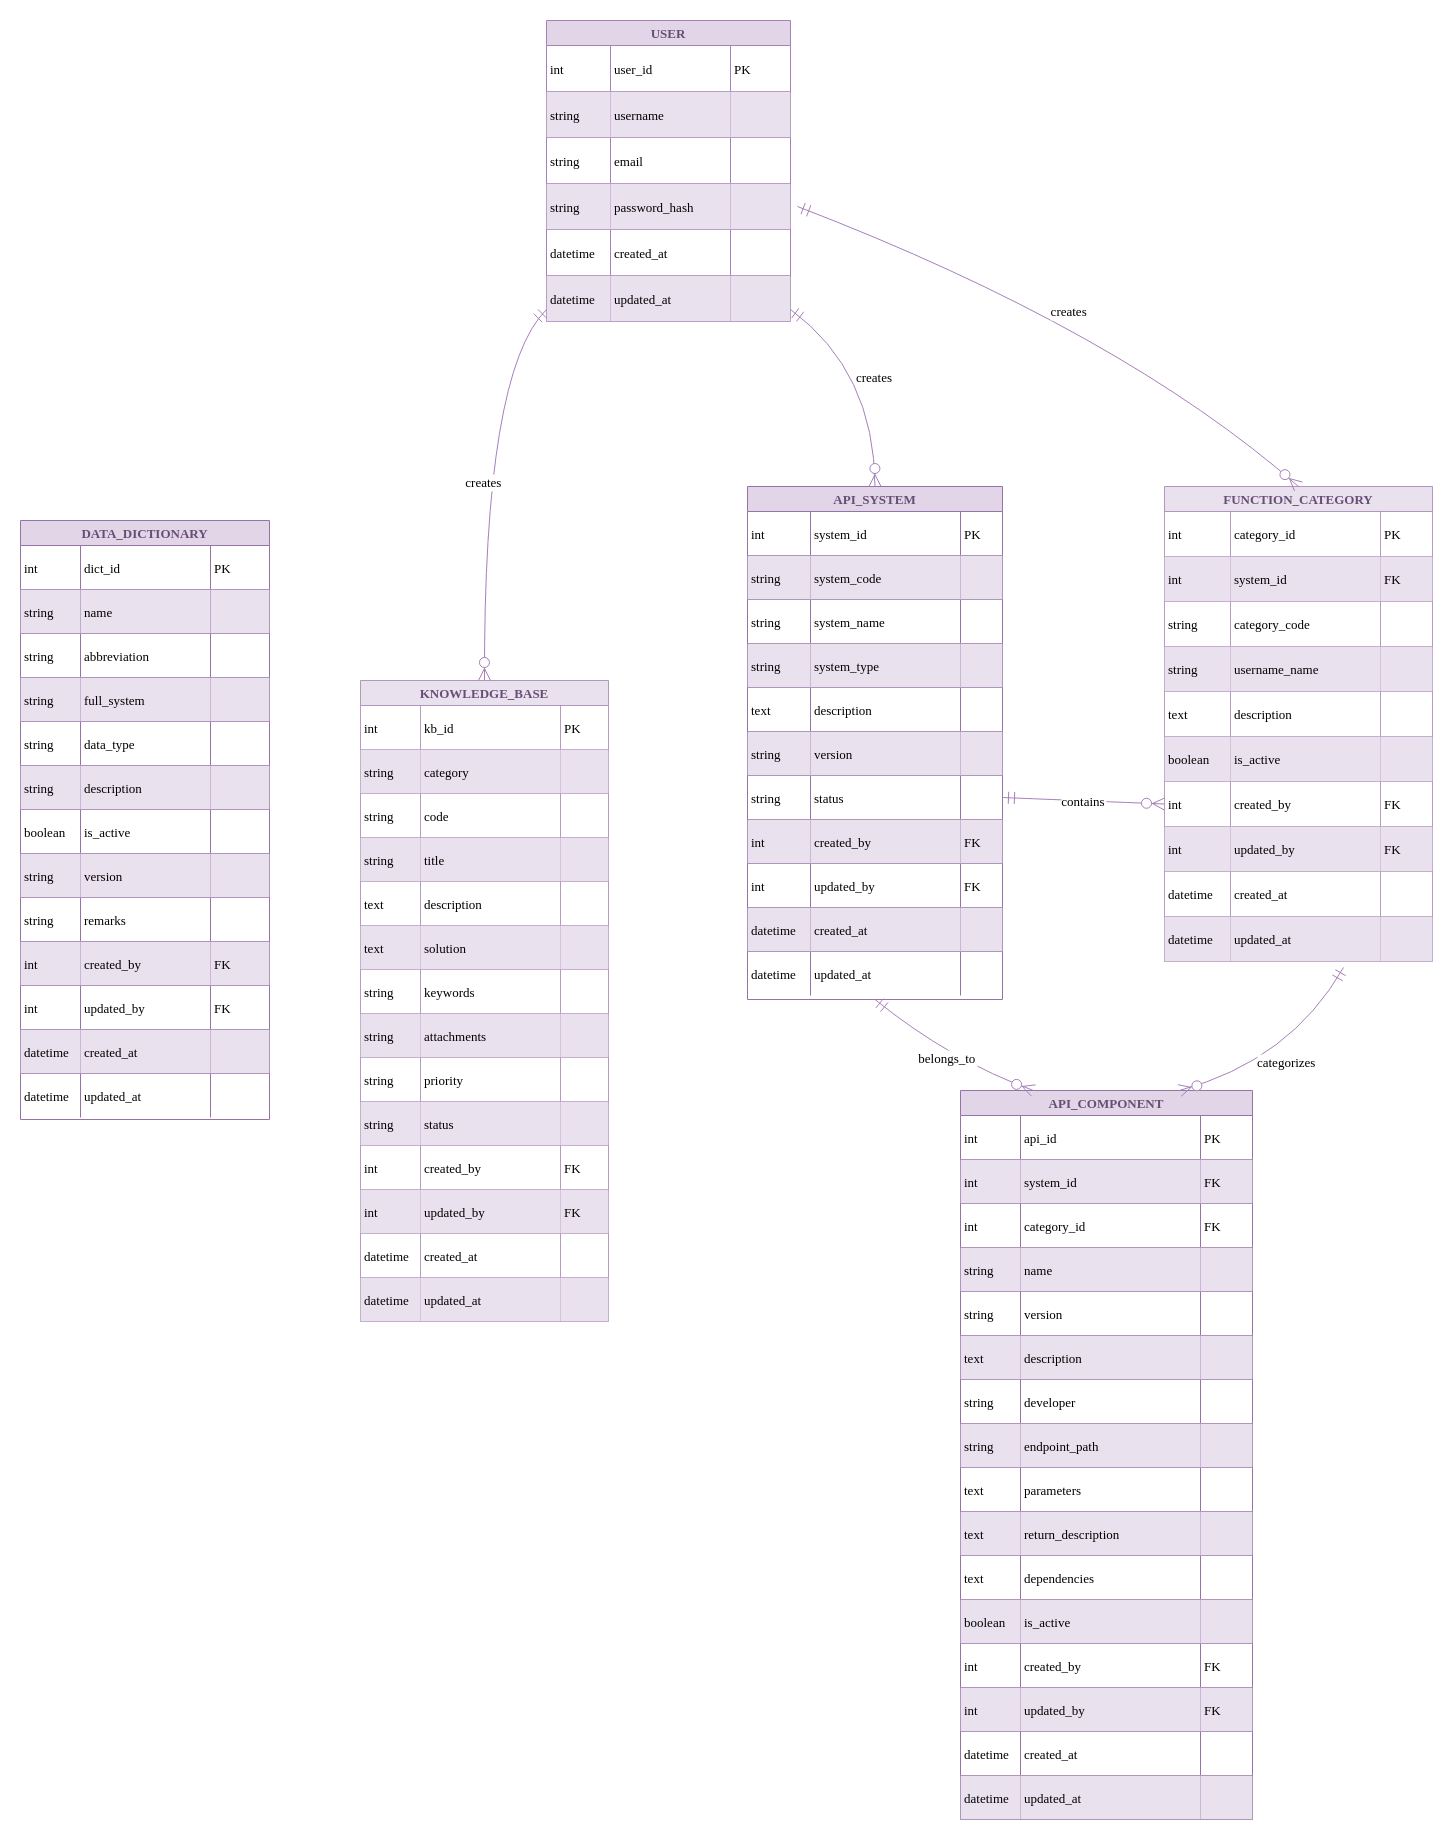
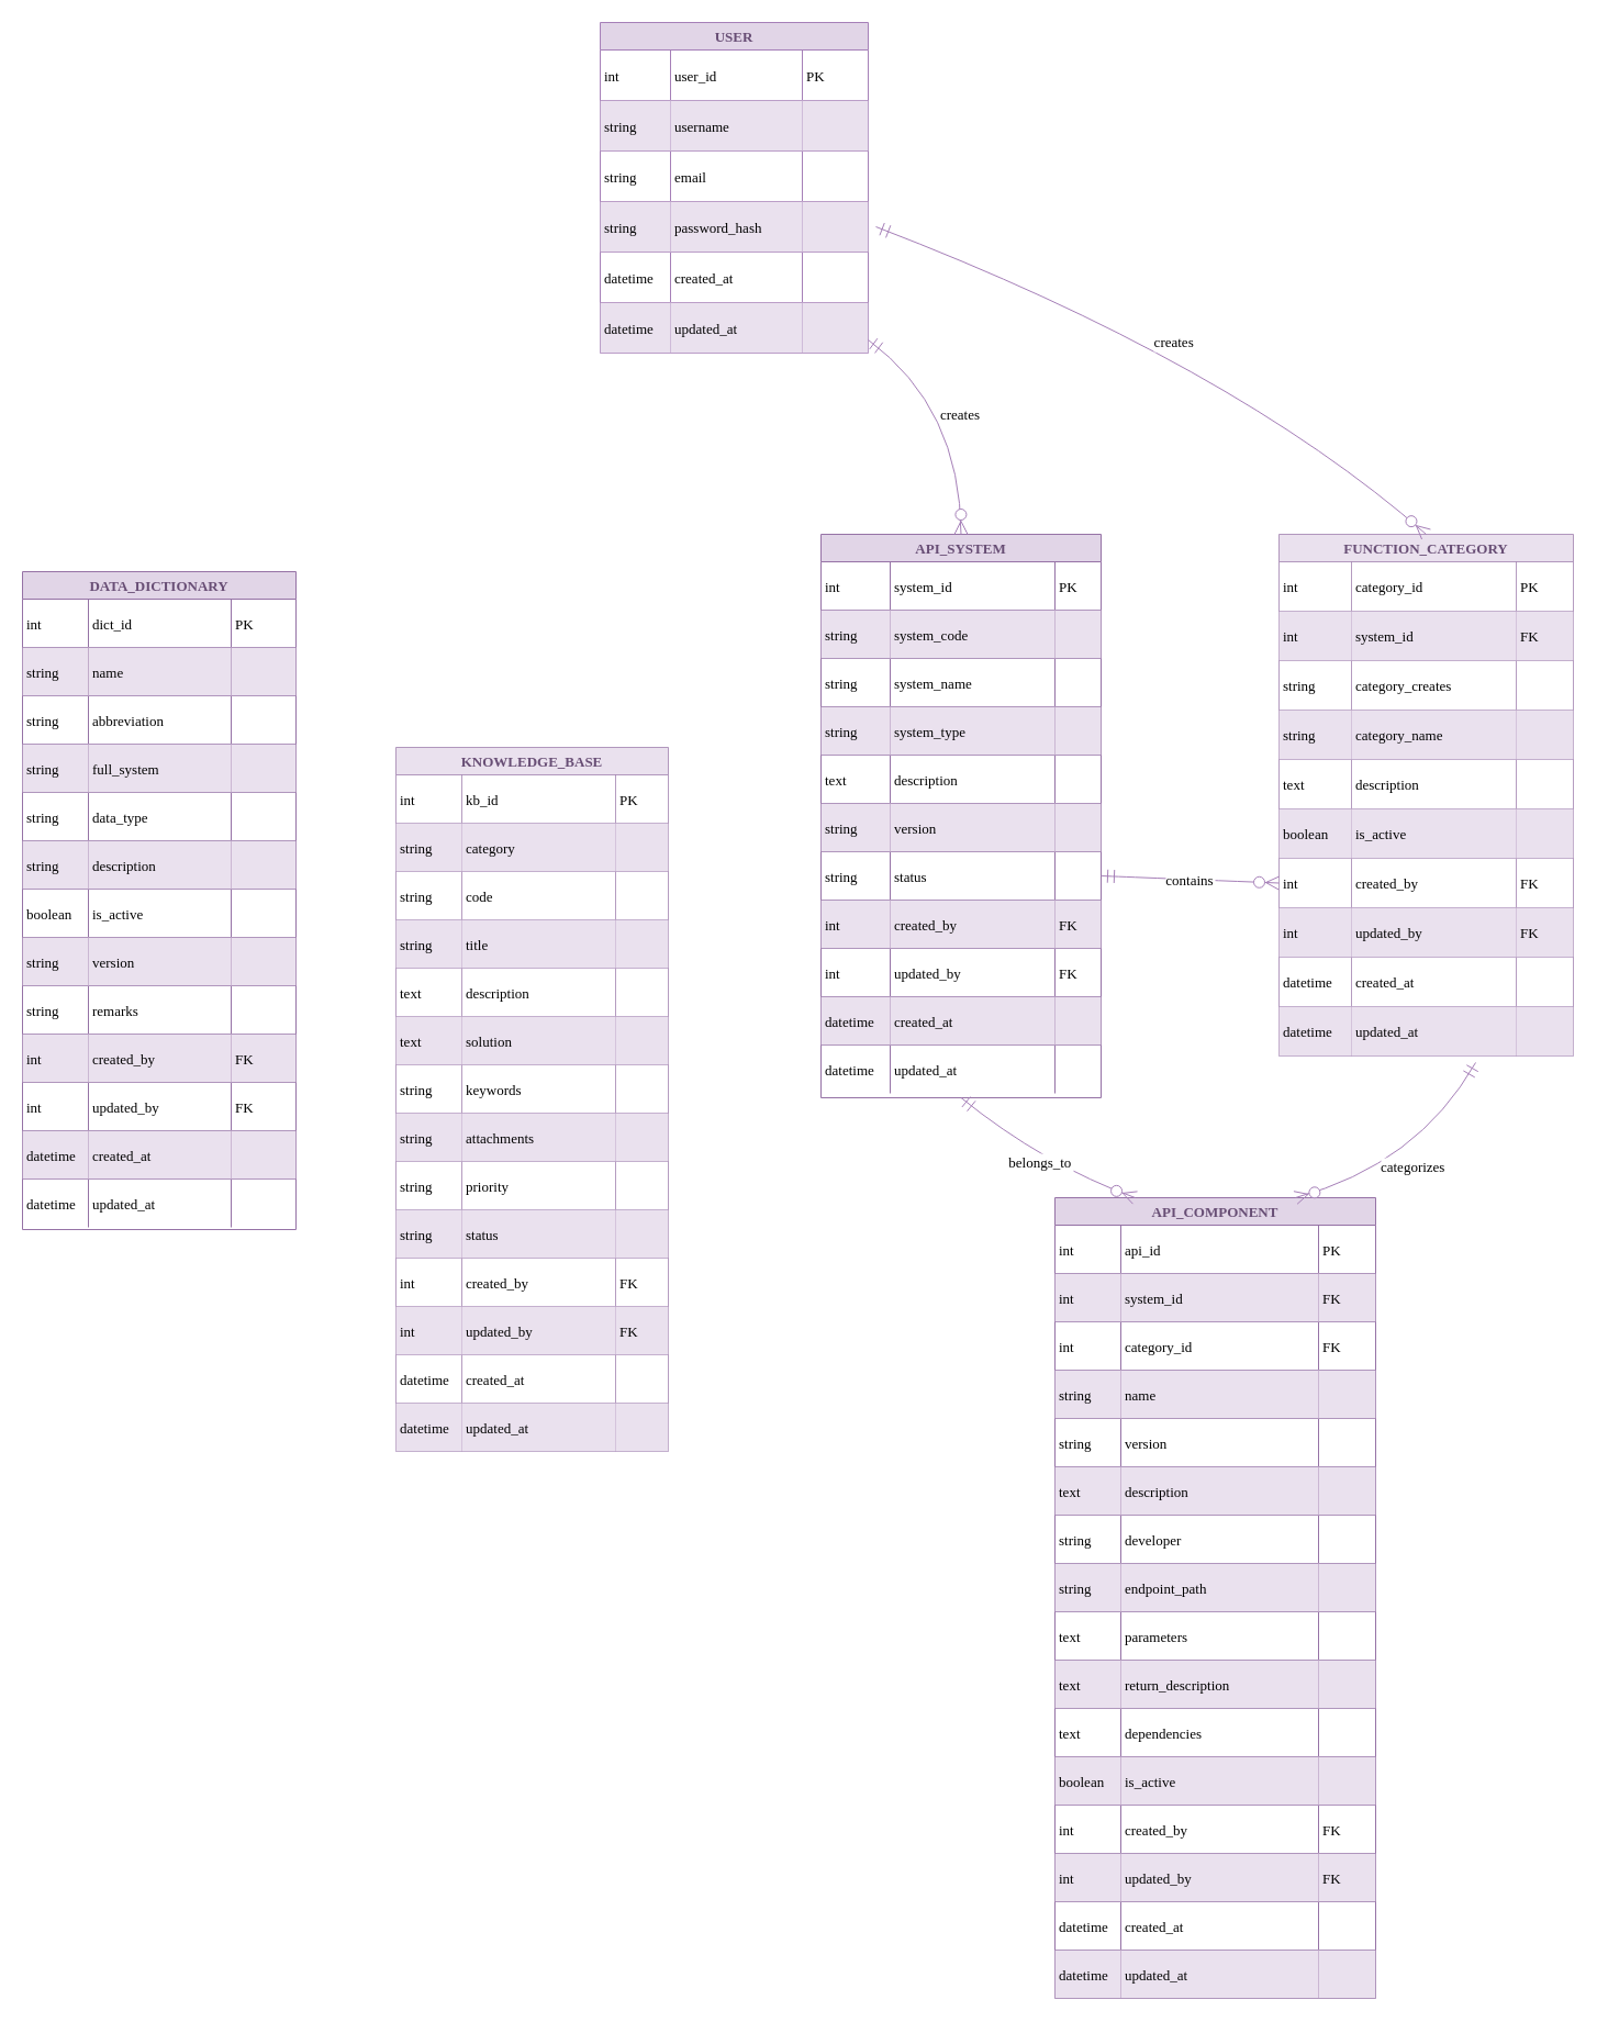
- <mxCell id="288" value="creates" style="curved=1;startArrow=ERmandOne;startSize=10;;endArrow=ERzeroToMany;endSize=10;;exitX=0;exitY=0.96;entryX=0.5;entryY=0;rounded=0;fontFamily=Times New Roman;fontSize=13;strokeColor=#A680B8;" edge="1" parent="1" source="2" target="80"><mxGeometry relative="1" as="geometry"><Array as="points"><mxPoint x="483" y="371" /></Array></mxGeometry></mxCell>
- <mxCell id="193" value="category_code" style="shape=partialRectangle;connectable=0;fillColor=none;top=0;left=0;bottom=0;right=0;align=left;spacingLeft=2;overflow=hidden;fontSize=13;fontFamily=Times New Roman;strokeColor=#A680B8;" vertex="1" parent="191"><mxGeometry x="66" width="150" height="45" as="geometry"><mxRectangle width="150" height="45" as="alternateBounds" /></mxGeometry></mxCell>
+ <mxCell id="193" value="category_creates" style="shape=partialRectangle;connectable=0;fillColor=none;top=0;left=0;bottom=0;right=0;align=left;spacingLeft=2;overflow=hidden;fontSize=13;fontFamily=Times New Roman;strokeColor=#A680B8;" vertex="1" parent="191"><mxGeometry x="66" width="150" height="45" as="geometry"><mxRectangle width="150" height="45" as="alternateBounds" /></mxGeometry></mxCell>
- <mxCell id="197" value="username_name" style="shape=partialRectangle;connectable=0;fillColor=none;top=0;left=0;bottom=0;right=0;align=left;spacingLeft=2;overflow=hidden;fontSize=13;fontFamily=Times New Roman;strokeColor=#A680B8;" vertex="1" parent="195"><mxGeometry x="66" width="150" height="45" as="geometry"><mxRectangle width="150" height="45" as="alternateBounds" /></mxGeometry></mxCell>
+ <mxCell id="197" value="category_name" style="shape=partialRectangle;connectable=0;fillColor=none;top=0;left=0;bottom=0;right=0;align=left;spacingLeft=2;overflow=hidden;fontSize=13;fontFamily=Times New Roman;strokeColor=#A680B8;" vertex="1" parent="195"><mxGeometry x="66" width="150" height="45" as="geometry"><mxRectangle width="150" height="45" as="alternateBounds" /></mxGeometry></mxCell>
